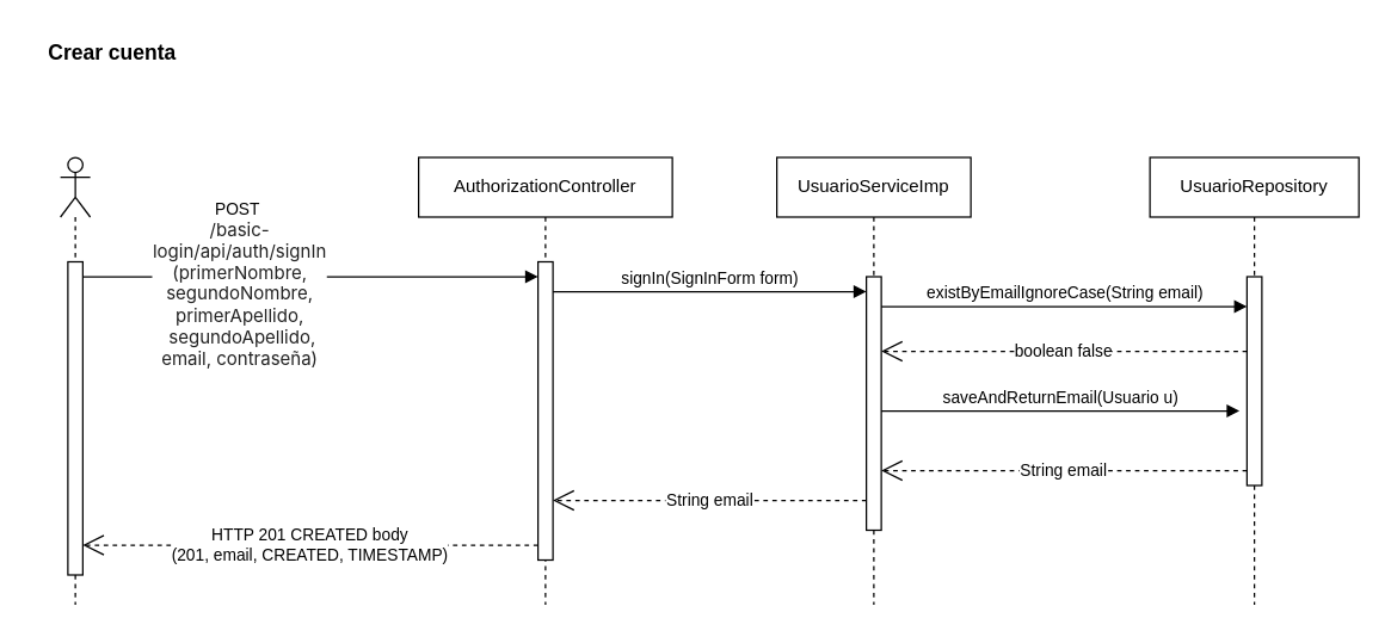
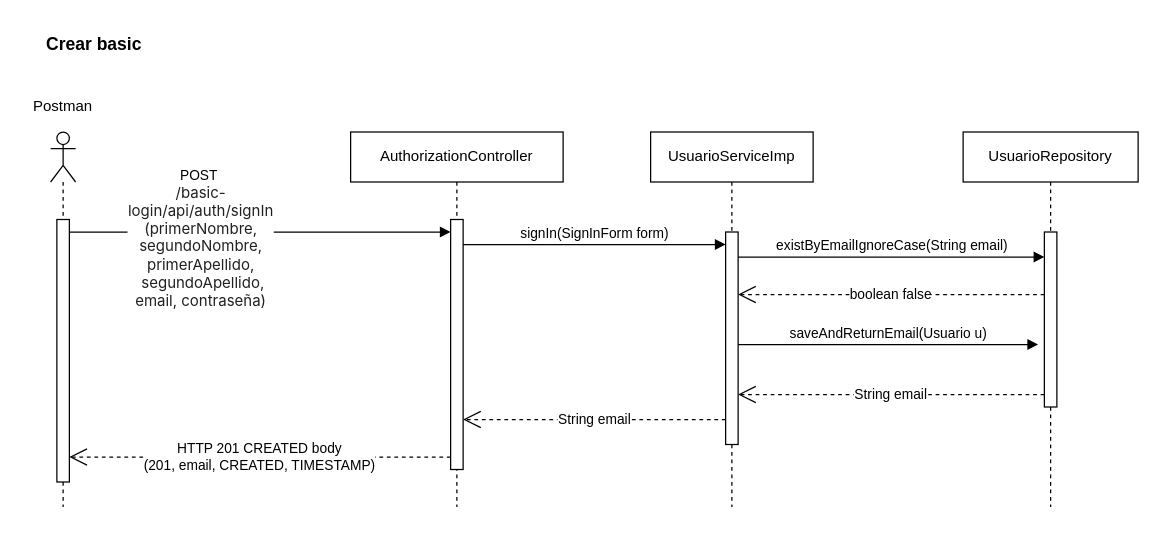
- <mxCell id="19" value="&lt;font style=&quot;font-size: 14px;&quot;&gt;&lt;b&gt;Crear cuenta&lt;/b&gt;&lt;/font&gt;" style="text;strokeColor=none;align=center;fillColor=none;html=1;verticalAlign=middle;whiteSpace=wrap;rounded=0;" vertex="1" parent="1"><mxGeometry x="20" y="20" width="110" height="30" as="geometry" /></mxCell>
+ <mxCell id="19" value="&lt;font style=&quot;font-size: 14px;&quot;&gt;&lt;b&gt;Crear basic&lt;/b&gt;&lt;/font&gt;" style="text;strokeColor=none;align=center;fillColor=none;html=1;verticalAlign=middle;whiteSpace=wrap;rounded=0;" vertex="1" parent="1"><mxGeometry x="20" y="20" width="110" height="30" as="geometry" /></mxCell>
+ <mxCell id="16" value="Postman" style="text;strokeColor=none;align=center;fillColor=none;html=1;verticalAlign=middle;whiteSpace=wrap;rounded=0;" vertex="1" parent="1"><mxGeometry x="20" y="70" width="60" height="30" as="geometry" /></mxCell>
